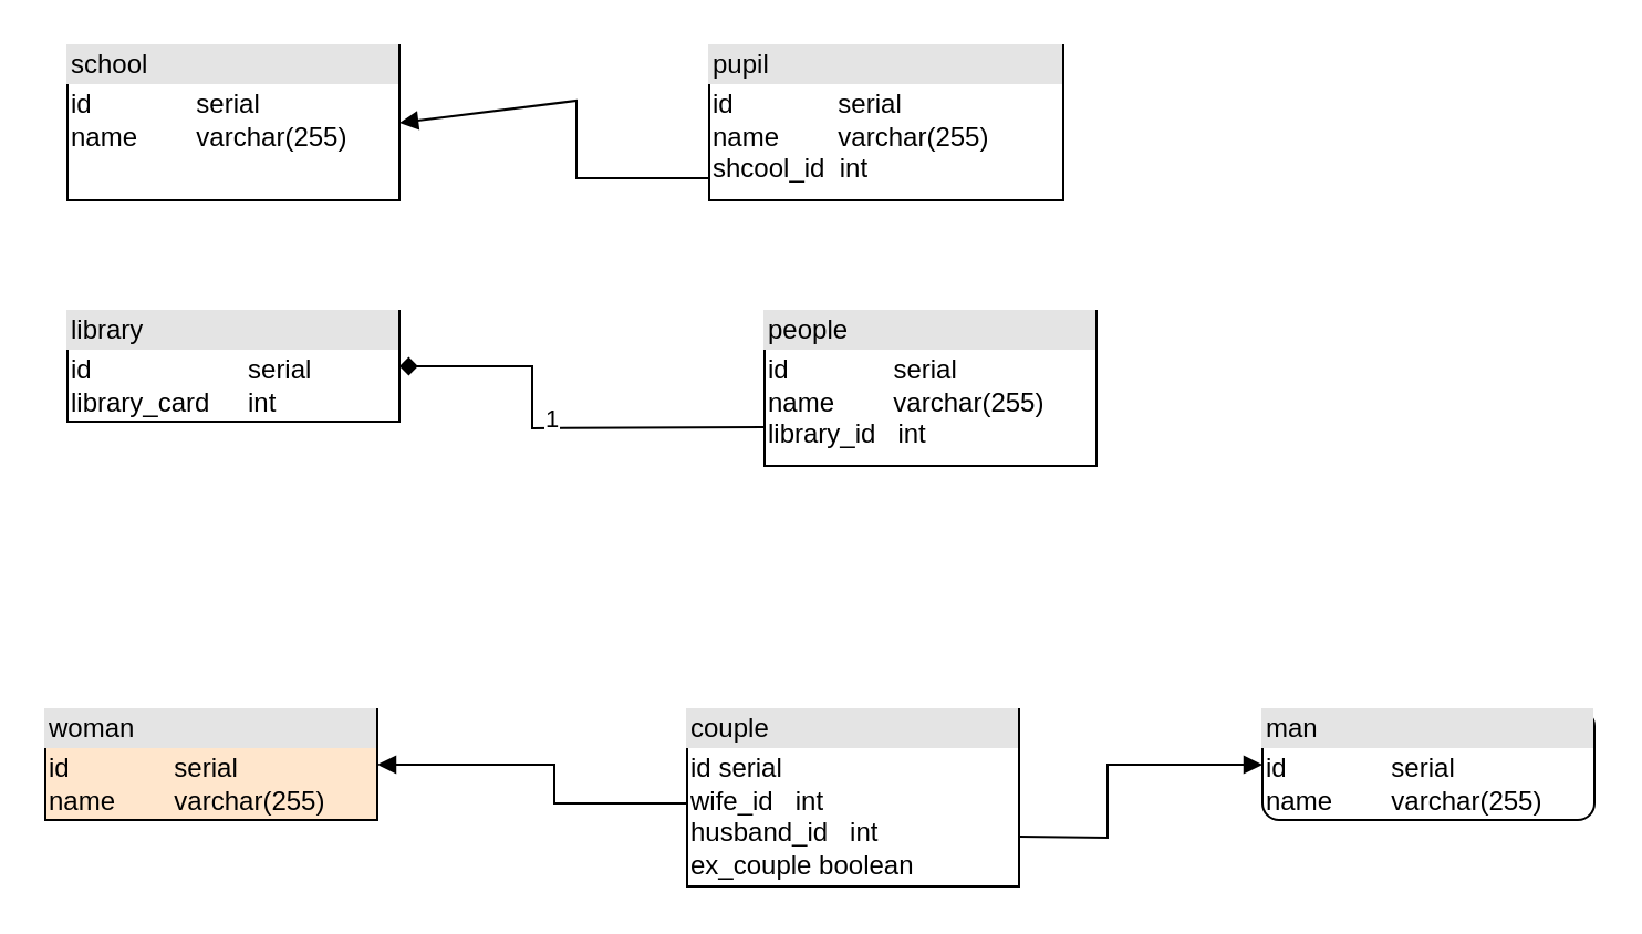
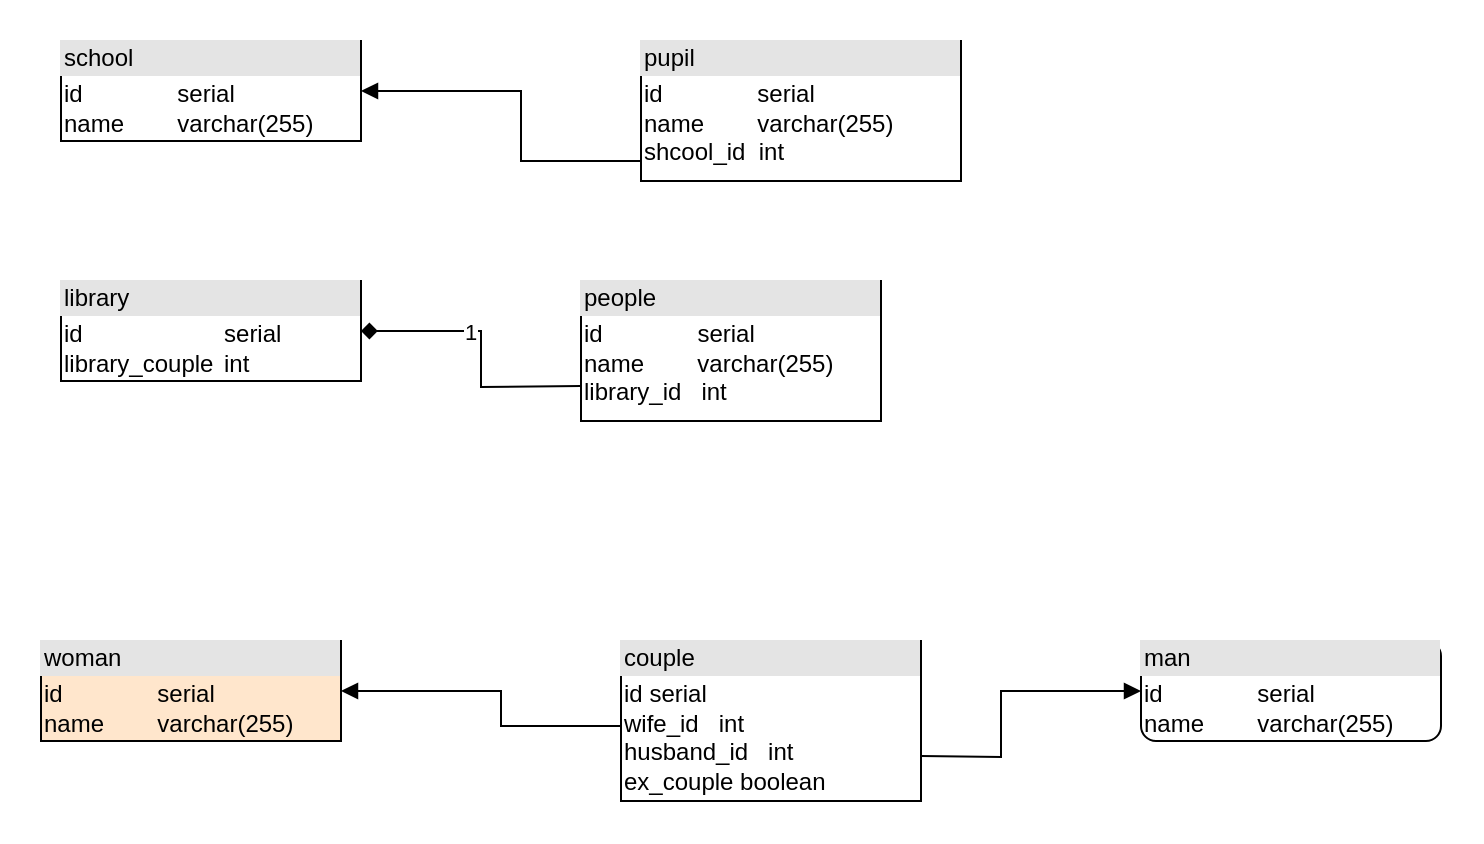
- <mxCell id="2" value="&lt;div style=&quot;box-sizing:border-box;width:100%;background:#e4e4e4;padding:2px;&quot;&gt;school&lt;/div&gt;&lt;table style=&quot;width:100%;font-size:1em;&quot; cellpadding=&quot;2&quot; cellspacing=&quot;0&quot;&gt;&lt;tbody&gt;&lt;tr&gt;&lt;td&gt;id&lt;span style=&quot;white-space: pre;&quot;&gt;&#09;&lt;/span&gt;&lt;span style=&quot;white-space: pre;&quot;&gt;&#09;&lt;/span&gt; serial&lt;br&gt;name &lt;span style=&quot;white-space: pre;&quot;&gt;&#09;&lt;/span&gt;&amp;nbsp;varchar(255)&lt;/td&gt;&lt;td&gt;&lt;br&gt;&lt;/td&gt;&lt;/tr&gt;&lt;/tbody&gt;&lt;/table&gt;" style="verticalAlign=top;align=left;overflow=fill;html=1;" vertex="1" parent="1"><mxGeometry x="30" y="20" width="150" height="70" as="geometry" /></mxCell>
+ <mxCell id="2" value="&lt;div style=&quot;box-sizing:border-box;width:100%;background:#e4e4e4;padding:2px;&quot;&gt;school&lt;/div&gt;&lt;table style=&quot;width:100%;font-size:1em;&quot; cellpadding=&quot;2&quot; cellspacing=&quot;0&quot;&gt;&lt;tbody&gt;&lt;tr&gt;&lt;td&gt;id&lt;span style=&quot;white-space: pre;&quot;&gt;&#09;&lt;/span&gt;&lt;span style=&quot;white-space: pre;&quot;&gt;&#09;&lt;/span&gt; serial&lt;br&gt;name &lt;span style=&quot;white-space: pre;&quot;&gt;&#09;&lt;/span&gt;&amp;nbsp;varchar(255)&lt;/td&gt;&lt;td&gt;&lt;br&gt;&lt;/td&gt;&lt;/tr&gt;&lt;/tbody&gt;&lt;/table&gt;" style="verticalAlign=top;align=left;overflow=fill;html=1;" vertex="1" parent="1"><mxGeometry x="30" y="20" width="150" height="50" as="geometry" /></mxCell>
- <mxCell id="7" value="&lt;div style=&quot;box-sizing:border-box;width:100%;background:#e4e4e4;padding:2px;&quot;&gt;library&lt;/div&gt;&lt;table style=&quot;width:100%;font-size:1em;&quot; cellpadding=&quot;2&quot; cellspacing=&quot;0&quot;&gt;&lt;tbody&gt;&lt;tr&gt;&lt;td&gt;id&lt;span style=&quot;white-space: pre;&quot;&gt;&#09;&lt;/span&gt;&lt;span style=&quot;white-space: pre;&quot;&gt;&#09;&lt;/span&gt; &lt;span style=&quot;white-space: pre;&quot;&gt;&#09;&lt;/span&gt;serial&lt;br&gt;library_card &lt;span style=&quot;white-space: pre;&quot;&gt;&#09;&lt;/span&gt;int&lt;/td&gt;&lt;td&gt;&lt;br&gt;&lt;/td&gt;&lt;/tr&gt;&lt;/tbody&gt;&lt;/table&gt;" style="verticalAlign=top;align=left;overflow=fill;html=1;" vertex="1" parent="1"><mxGeometry x="30" y="140" width="150" height="50" as="geometry" /></mxCell>
+ <mxCell id="7" value="&lt;div style=&quot;box-sizing:border-box;width:100%;background:#e4e4e4;padding:2px;&quot;&gt;library&lt;/div&gt;&lt;table style=&quot;width:100%;font-size:1em;&quot; cellpadding=&quot;2&quot; cellspacing=&quot;0&quot;&gt;&lt;tbody&gt;&lt;tr&gt;&lt;td&gt;id&lt;span style=&quot;white-space: pre;&quot;&gt;&#09;&lt;/span&gt;&lt;span style=&quot;white-space: pre;&quot;&gt;&#09;&lt;/span&gt; &lt;span style=&quot;white-space: pre;&quot;&gt;&#09;&lt;/span&gt;serial&lt;br&gt;library_couple &lt;span style=&quot;white-space: pre;&quot;&gt;&#09;&lt;/span&gt;int&lt;/td&gt;&lt;td&gt;&lt;br&gt;&lt;/td&gt;&lt;/tr&gt;&lt;/tbody&gt;&lt;/table&gt;" style="verticalAlign=top;align=left;overflow=fill;html=1;" vertex="1" parent="1"><mxGeometry x="30" y="140" width="150" height="50" as="geometry" /></mxCell>
- <mxCell id="8" value="&lt;div style=&quot;box-sizing:border-box;width:100%;background:#e4e4e4;padding:2px;&quot;&gt;people&lt;/div&gt;&lt;table style=&quot;width:100%;font-size:1em;&quot; cellpadding=&quot;2&quot; cellspacing=&quot;0&quot;&gt;&lt;tbody&gt;&lt;tr&gt;&lt;td&gt;id&lt;span style=&quot;&quot;&gt;&#09;&lt;span style=&quot;white-space: pre;&quot;&gt;&#09;&lt;/span&gt;&lt;span style=&quot;white-space: pre;&quot;&gt;&#09;&lt;/span&gt;&lt;/span&gt;&lt;span style=&quot;&quot;&gt;&#09;&lt;/span&gt; &lt;span style=&quot;&quot;&gt;&#09;&lt;/span&gt;serial&lt;br&gt;name&amp;nbsp;&lt;span style=&quot;border-color: var(--border-color);&quot;&gt;&#09;&lt;span style=&quot;white-space: pre;&quot;&gt;&#09;&lt;/span&gt;&lt;/span&gt;&amp;nbsp;varchar(255)&lt;br&gt;library_id&amp;nbsp; &amp;nbsp;int&lt;/td&gt;&lt;td&gt;&lt;br&gt;&lt;/td&gt;&lt;/tr&gt;&lt;/tbody&gt;&lt;/table&gt;" style="verticalAlign=top;align=left;overflow=fill;html=1;" vertex="1" parent="1"><mxGeometry x="345" y="140" width="150" height="70" as="geometry" /></mxCell>
+ <mxCell id="8" value="&lt;div style=&quot;box-sizing:border-box;width:100%;background:#e4e4e4;padding:2px;&quot;&gt;people&lt;/div&gt;&lt;table style=&quot;width:100%;font-size:1em;&quot; cellpadding=&quot;2&quot; cellspacing=&quot;0&quot;&gt;&lt;tbody&gt;&lt;tr&gt;&lt;td&gt;id&lt;span style=&quot;&quot;&gt;&#09;&lt;span style=&quot;white-space: pre;&quot;&gt;&#09;&lt;/span&gt;&lt;span style=&quot;white-space: pre;&quot;&gt;&#09;&lt;/span&gt;&lt;/span&gt;&lt;span style=&quot;&quot;&gt;&#09;&lt;/span&gt; &lt;span style=&quot;&quot;&gt;&#09;&lt;/span&gt;serial&lt;br&gt;name&amp;nbsp;&lt;span style=&quot;border-color: var(--border-color);&quot;&gt;&#09;&lt;span style=&quot;white-space: pre;&quot;&gt;&#09;&lt;/span&gt;&lt;/span&gt;&amp;nbsp;varchar(255)&lt;br&gt;library_id&amp;nbsp; &amp;nbsp;int&lt;/td&gt;&lt;td&gt;&lt;br&gt;&lt;/td&gt;&lt;/tr&gt;&lt;/tbody&gt;&lt;/table&gt;" style="verticalAlign=top;align=left;overflow=fill;html=1;" vertex="1" parent="1"><mxGeometry x="290" y="140" width="150" height="70" as="geometry" /></mxCell>
